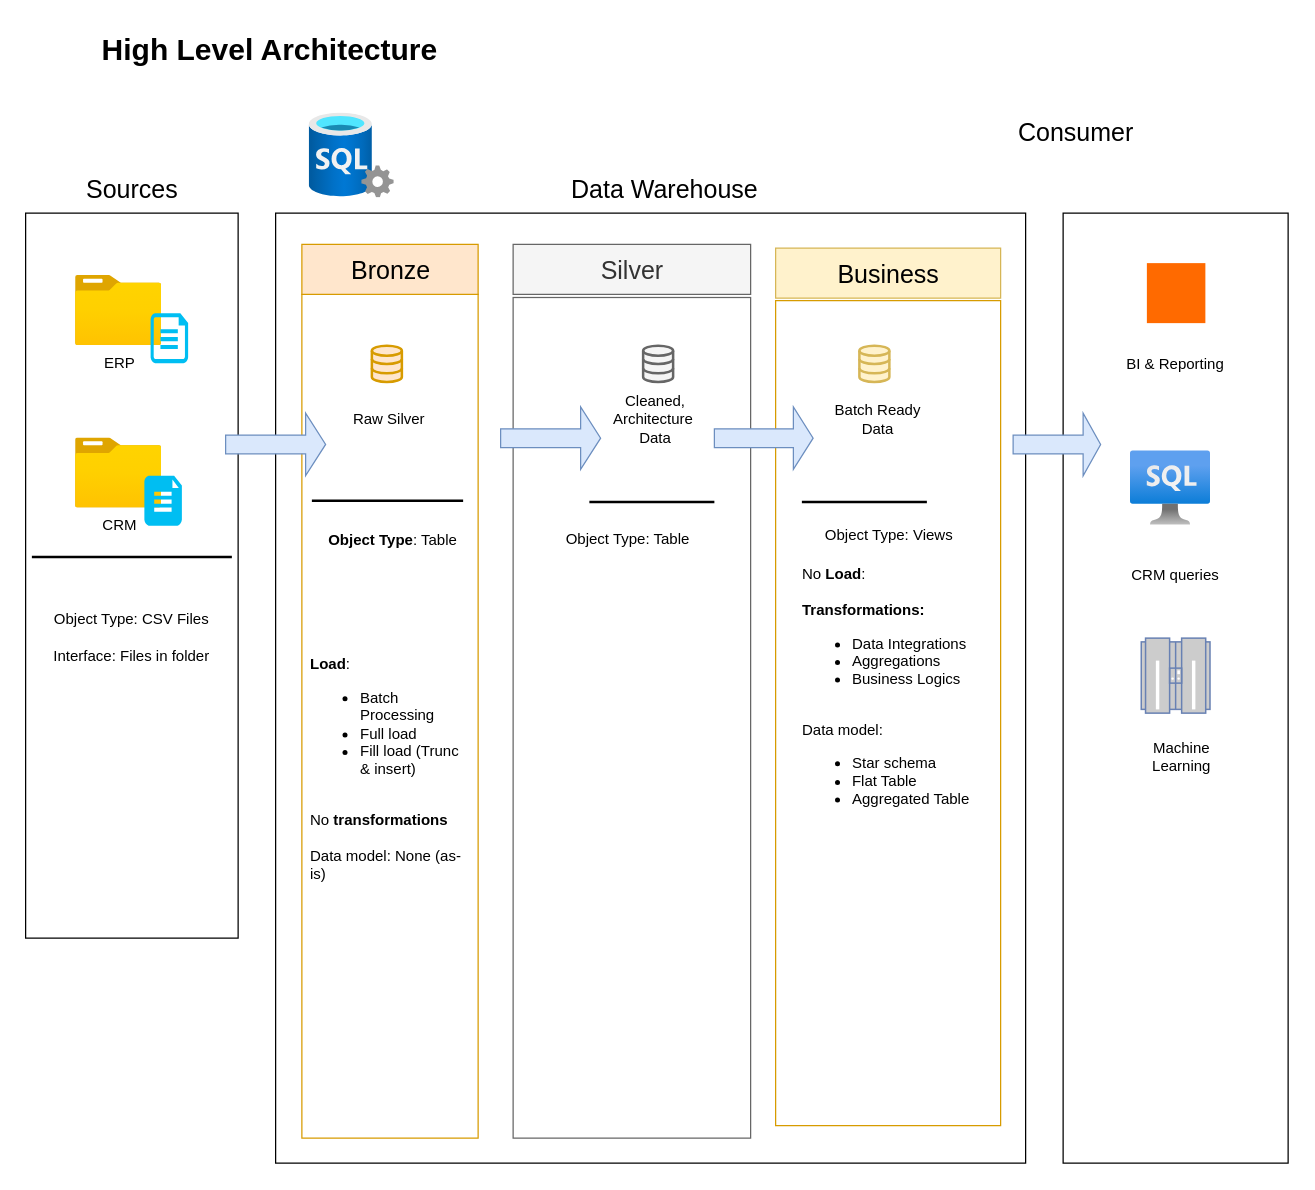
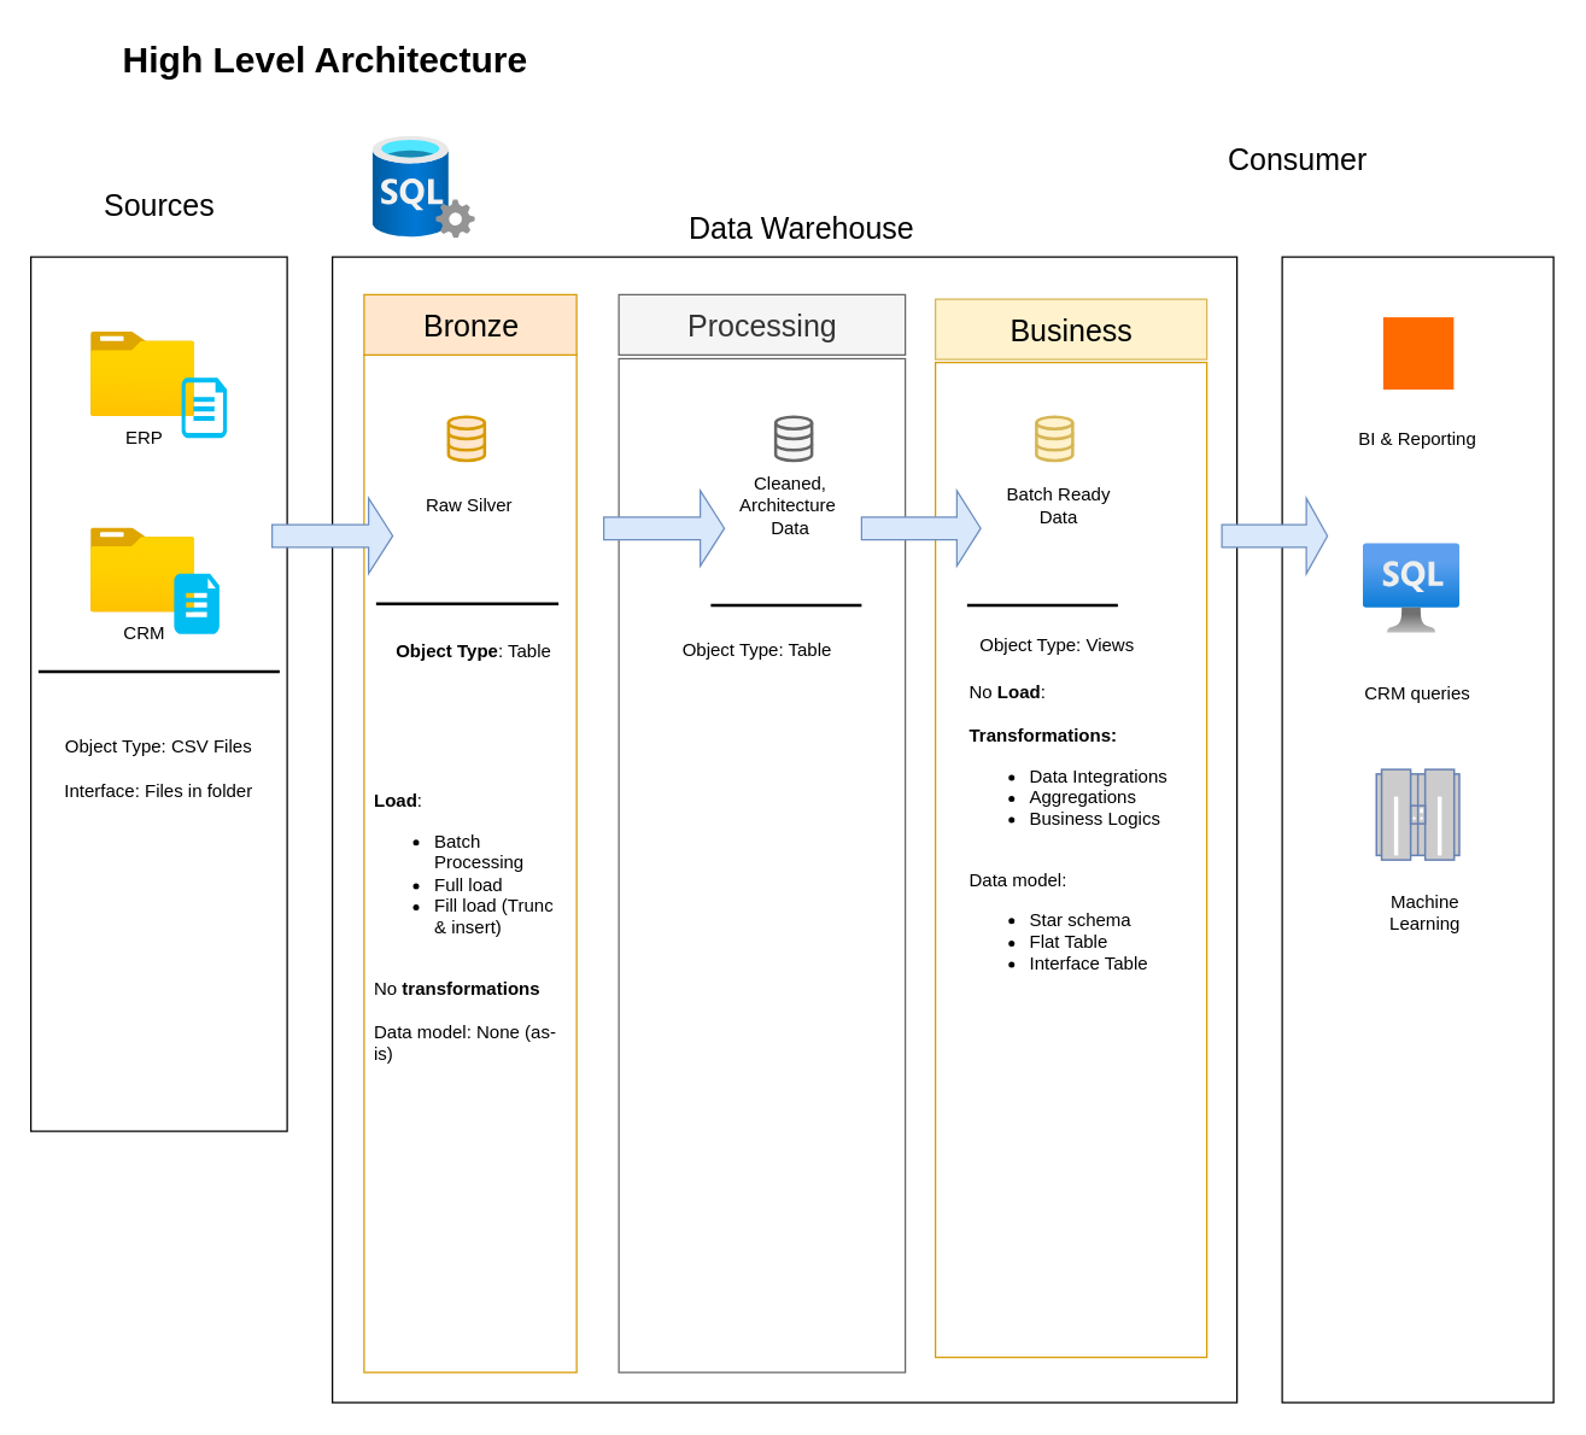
- <mxCell id="4" value="Sources" style="text;strokeColor=none;fillColor=none;html=1;fontSize=20;fontStyle=0;verticalAlign=middle;align=center;" vertex="1" parent="1"><mxGeometry x="20" y="130" width="170" height="40" as="geometry" /></mxCell>
+ <mxCell id="4" value="Sources" style="text;strokeColor=none;fillColor=none;html=1;fontSize=20;fontStyle=0;verticalAlign=middle;align=center;" vertex="1" parent="1"><mxGeometry x="20" y="115" width="170" height="40" as="geometry" /></mxCell>
- <mxCell id="13" value="Silver" style="text;strokeColor=#666666;fillColor=#f5f5f5;html=1;fontSize=20;fontStyle=0;verticalAlign=middle;align=center;fontColor=#333333;" vertex="1" parent="1"><mxGeometry x="410" y="195" width="190" height="40" as="geometry" /></mxCell>
+ <mxCell id="13" value="Processing" style="text;strokeColor=#666666;fillColor=#f5f5f5;html=1;fontSize=20;fontStyle=0;verticalAlign=middle;align=center;fontColor=#333333;" vertex="1" parent="1"><mxGeometry x="410" y="195" width="190" height="40" as="geometry" /></mxCell>
- <mxCell id="37" value="Object Type: Views" style="text;html=1;align=center;verticalAlign=middle;whiteSpace=wrap;rounded=0;" vertex="1" parent="1"><mxGeometry x="645.5" y="413" width="130" height="30" as="geometry" /></mxCell>
+ <mxCell id="37" value="Object Type: Views" style="text;html=1;align=center;verticalAlign=middle;whiteSpace=wrap;rounded=0;" vertex="1" parent="1"><mxGeometry x="635.5" y="413" width="130" height="30" as="geometry" /></mxCell>
- <mxCell id="39" value="&lt;div style=&quot;text-align: left;&quot;&gt;&lt;span style=&quot;background-color: transparent; color: light-dark(rgb(0, 0, 0), rgb(255, 255, 255));&quot;&gt;No &lt;b&gt;Load&lt;/b&gt;:&lt;/span&gt;&lt;/div&gt;&lt;div style=&quot;text-align: left;&quot;&gt;&lt;br&gt;&lt;/div&gt;&lt;div style=&quot;text-align: left;&quot;&gt;&lt;b&gt;Transformations:&lt;/b&gt;&lt;/div&gt;&lt;div style=&quot;text-align: left;&quot;&gt;&lt;ul&gt;&lt;li&gt;Data Integrations&lt;/li&gt;&lt;li&gt;Aggregations&lt;/li&gt;&lt;li&gt;Business Logics&lt;/li&gt;&lt;/ul&gt;&lt;/div&gt;&lt;div style=&quot;text-align: left;&quot;&gt;&lt;br&gt;&lt;/div&gt;&lt;div style=&quot;text-align: left;&quot;&gt;Data model:&amp;nbsp;&lt;/div&gt;&lt;div style=&quot;text-align: left;&quot;&gt;&lt;ul&gt;&lt;li&gt;Star schema&lt;/li&gt;&lt;li&gt;Flat Table&lt;/li&gt;&lt;li&gt;Aggregated Table&lt;/li&gt;&lt;/ul&gt;&lt;/div&gt;" style="text;html=1;align=center;verticalAlign=middle;whiteSpace=wrap;rounded=0;" vertex="1" parent="1"><mxGeometry x="635.5" y="450" width="144.5" height="210" as="geometry" /></mxCell>
+ <mxCell id="39" value="&lt;div style=&quot;text-align: left;&quot;&gt;&lt;span style=&quot;background-color: transparent; color: light-dark(rgb(0, 0, 0), rgb(255, 255, 255));&quot;&gt;No &lt;b&gt;Load&lt;/b&gt;:&lt;/span&gt;&lt;/div&gt;&lt;div style=&quot;text-align: left;&quot;&gt;&lt;br&gt;&lt;/div&gt;&lt;div style=&quot;text-align: left;&quot;&gt;&lt;b&gt;Transformations:&lt;/b&gt;&lt;/div&gt;&lt;div style=&quot;text-align: left;&quot;&gt;&lt;ul&gt;&lt;li&gt;Data Integrations&lt;/li&gt;&lt;li&gt;Aggregations&lt;/li&gt;&lt;li&gt;Business Logics&lt;/li&gt;&lt;/ul&gt;&lt;/div&gt;&lt;div style=&quot;text-align: left;&quot;&gt;&lt;br&gt;&lt;/div&gt;&lt;div style=&quot;text-align: left;&quot;&gt;Data model:&amp;nbsp;&lt;/div&gt;&lt;div style=&quot;text-align: left;&quot;&gt;&lt;ul&gt;&lt;li&gt;Star schema&lt;/li&gt;&lt;li&gt;Flat Table&lt;/li&gt;&lt;li&gt;Interface Table&lt;/li&gt;&lt;/ul&gt;&lt;/div&gt;" style="text;html=1;align=center;verticalAlign=middle;whiteSpace=wrap;rounded=0;" vertex="1" parent="1"><mxGeometry x="635.5" y="450" width="144.5" height="210" as="geometry" /></mxCell>
